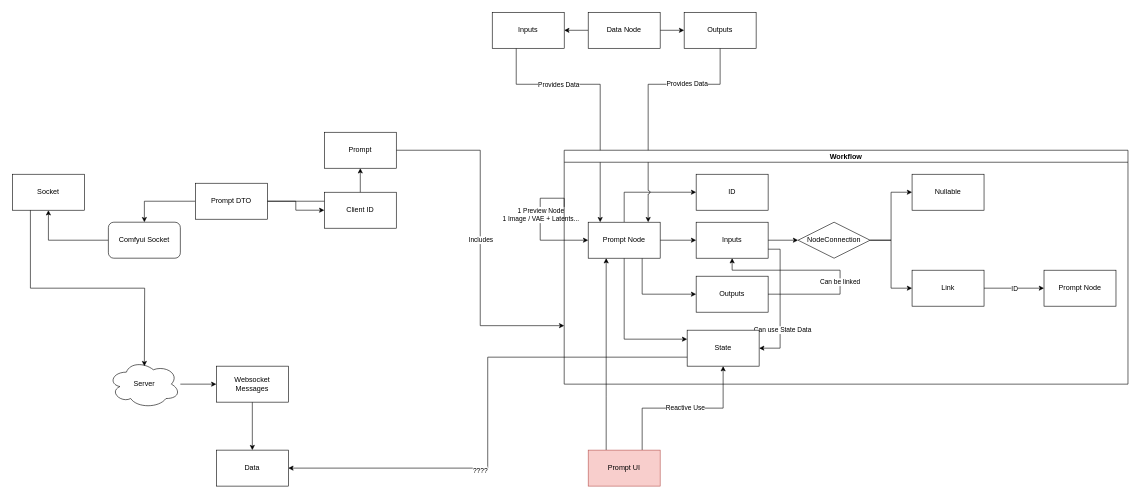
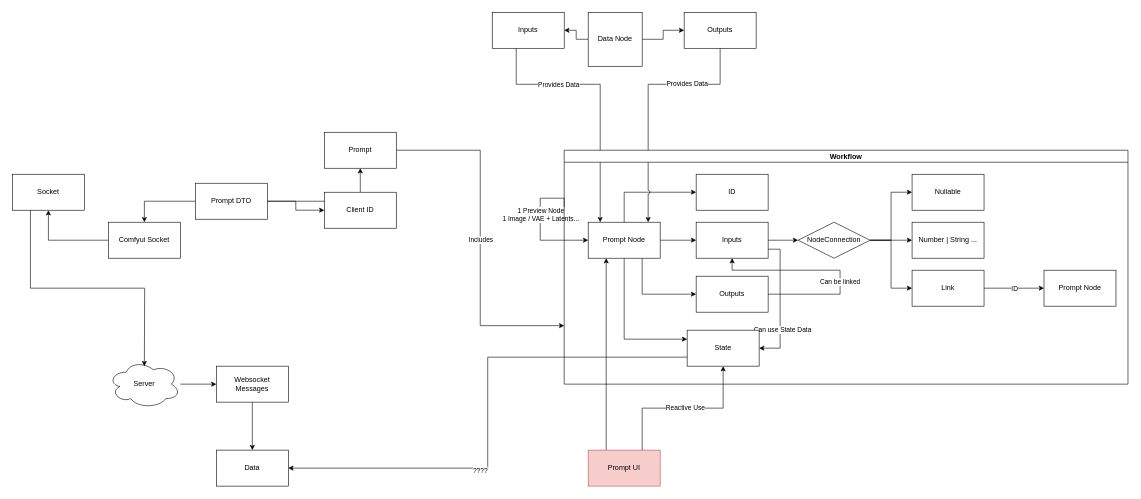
- <mxCell id="24" value="Data Node" style="rounded=0;whiteSpace=wrap;html=1;" parent="1" vertex="1"><mxGeometry x="980" y="20" width="120" height="60" as="geometry" /></mxCell>
+ <mxCell id="24" value="Data Node" style="rounded=0;whiteSpace=wrap;html=1;" parent="1" vertex="1"><mxGeometry x="980" y="20" width="90" height="90" as="geometry" /></mxCell>
- <mxCell id="50" value="Comfyui Socket" style="whiteSpace=wrap;html=1;rounded=1;" vertex="1" parent="1"><mxGeometry x="180" y="370" width="120" height="60" as="geometry" /></mxCell>
+ <mxCell id="50" value="Comfyui Socket" style="rounded=0;whiteSpace=wrap;html=1;" vertex="1" parent="1"><mxGeometry x="180" y="370" width="120" height="60" as="geometry" /></mxCell>
+ <mxCell id="12" style="edgeStyle=orthogonalEdgeStyle;rounded=0;orthogonalLoop=1;jettySize=auto;html=1;exitX=1;exitY=0.5;exitDx=0;exitDy=0;entryX=0;entryY=0.5;entryDx=0;entryDy=0;" parent="1" source="14" target="16" edge="1"><mxGeometry relative="1" as="geometry" /></mxCell>
+ <mxCell id="16" value="Number | String ..." style="rounded=0;whiteSpace=wrap;html=1;" parent="1" vertex="1"><mxGeometry x="1520" y="370" width="120" height="60" as="geometry" /></mxCell>
